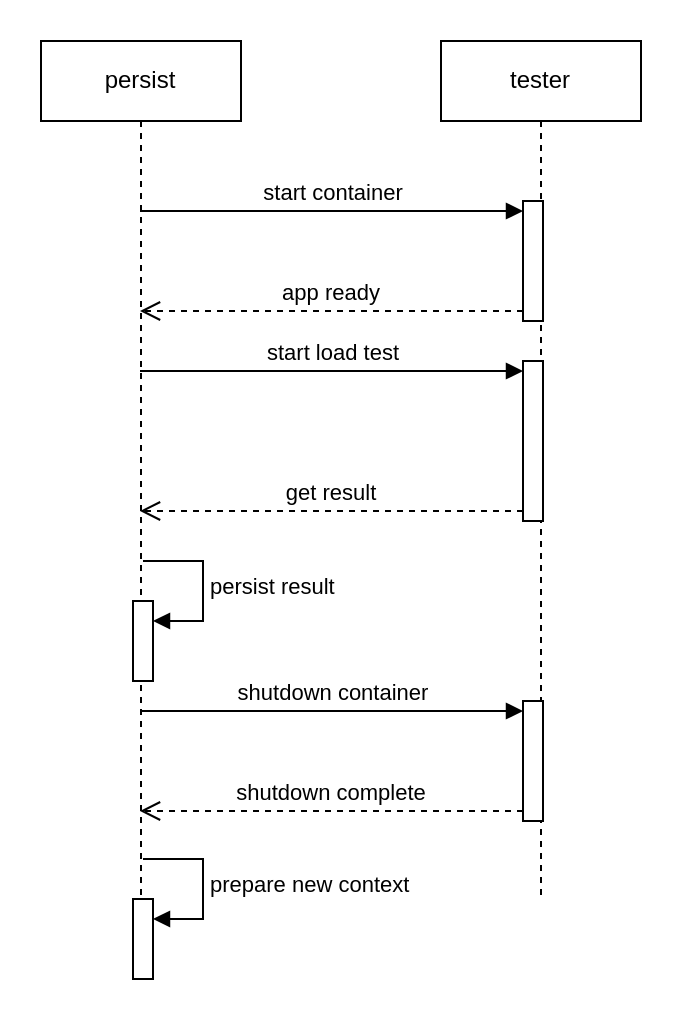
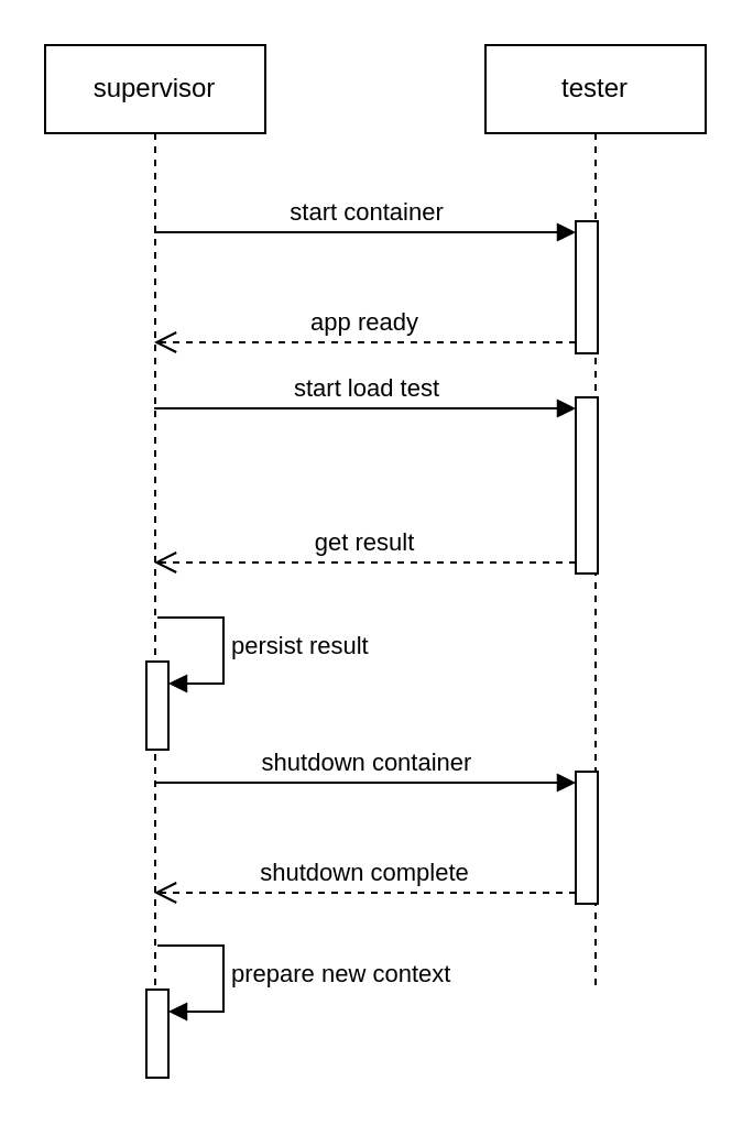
- <mxCell id="2" value="persist" style="shape=umlLifeline;perimeter=lifelinePerimeter;whiteSpace=wrap;html=1;container=1;dropTarget=0;collapsible=0;recursiveResize=0;outlineConnect=0;portConstraint=eastwest;newEdgeStyle={&quot;curved&quot;:0,&quot;rounded&quot;:0};" vertex="1" parent="1"><mxGeometry x="20" y="20" width="100" height="460" as="geometry" /></mxCell>
+ <mxCell id="2" value="supervisor" style="shape=umlLifeline;perimeter=lifelinePerimeter;whiteSpace=wrap;html=1;container=1;dropTarget=0;collapsible=0;recursiveResize=0;outlineConnect=0;portConstraint=eastwest;newEdgeStyle={&quot;curved&quot;:0,&quot;rounded&quot;:0};" vertex="1" parent="1"><mxGeometry x="20" y="20" width="100" height="460" as="geometry" /></mxCell>
